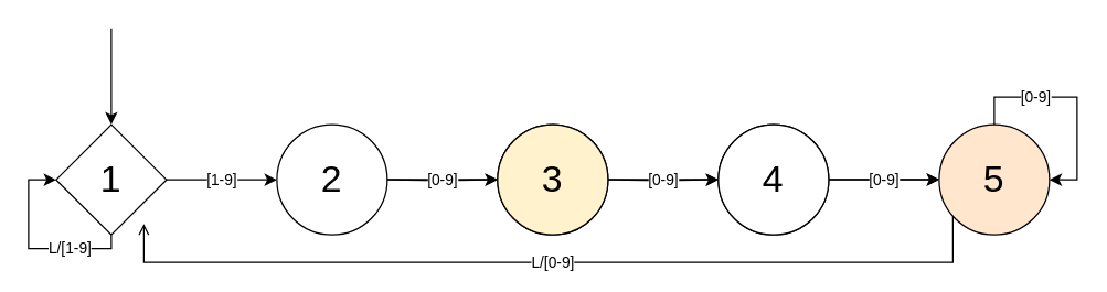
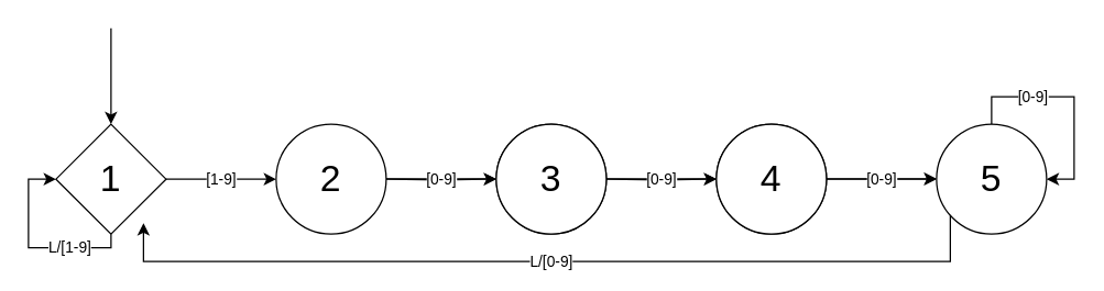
- <mxCell id="12" value="3" style="ellipse;whiteSpace=wrap;html=1;aspect=fixed;fontSize=27;fillColor=#fff2cc;" vertex="1" parent="1"><mxGeometry x="360" y="90" width="80" height="80" as="geometry" /></mxCell>
+ <mxCell id="12" value="3" style="ellipse;whiteSpace=wrap;html=1;aspect=fixed;fontSize=27;" vertex="1" parent="1"><mxGeometry x="360" y="90" width="80" height="80" as="geometry" /></mxCell>
- <mxCell id="17" value="5" style="ellipse;whiteSpace=wrap;html=1;aspect=fixed;fontSize=27;fillColor=#ffe6cc;" vertex="1" parent="1"><mxGeometry x="680" y="90" width="80" height="80" as="geometry" /></mxCell>
+ <mxCell id="17" value="5" style="ellipse;whiteSpace=wrap;html=1;aspect=fixed;fontSize=27;" vertex="1" parent="1"><mxGeometry x="680" y="90" width="80" height="80" as="geometry" /></mxCell>
- <mxCell id="16" value="L/[0-9]" style="edgeStyle=orthogonalEdgeStyle;rounded=0;orthogonalLoop=1;jettySize=auto;html=1;entryX=0.795;entryY=0.9;entryDx=0;entryDy=0;entryPerimeter=0;endArrow=open;" edge="1" parent="1" source="17" target="3"><mxGeometry relative="1" as="geometry"><Array as="points"><mxPoint x="690" y="190" /><mxPoint x="104" y="190" /></Array></mxGeometry></mxCell>
+ <mxCell id="16" value="L/[0-9]" style="edgeStyle=orthogonalEdgeStyle;rounded=0;orthogonalLoop=1;jettySize=auto;html=1;entryX=0.795;entryY=0.9;entryDx=0;entryDy=0;entryPerimeter=0;" edge="1" parent="1" source="17" target="3"><mxGeometry relative="1" as="geometry"><Array as="points"><mxPoint x="690" y="190" /><mxPoint x="104" y="190" /></Array></mxGeometry></mxCell>
